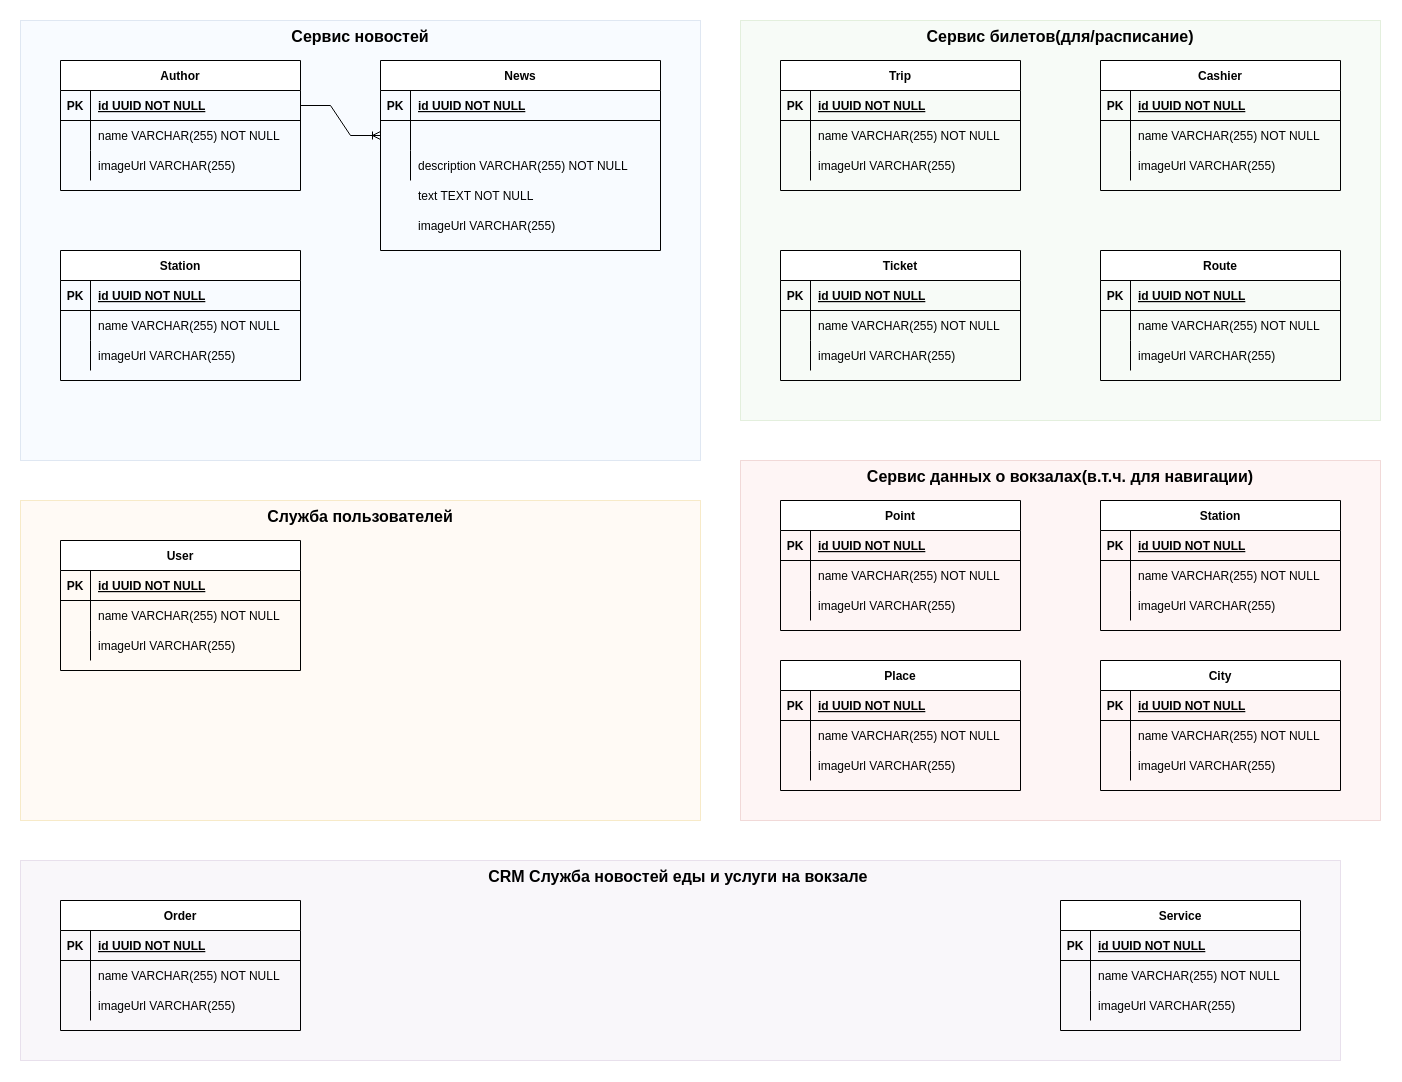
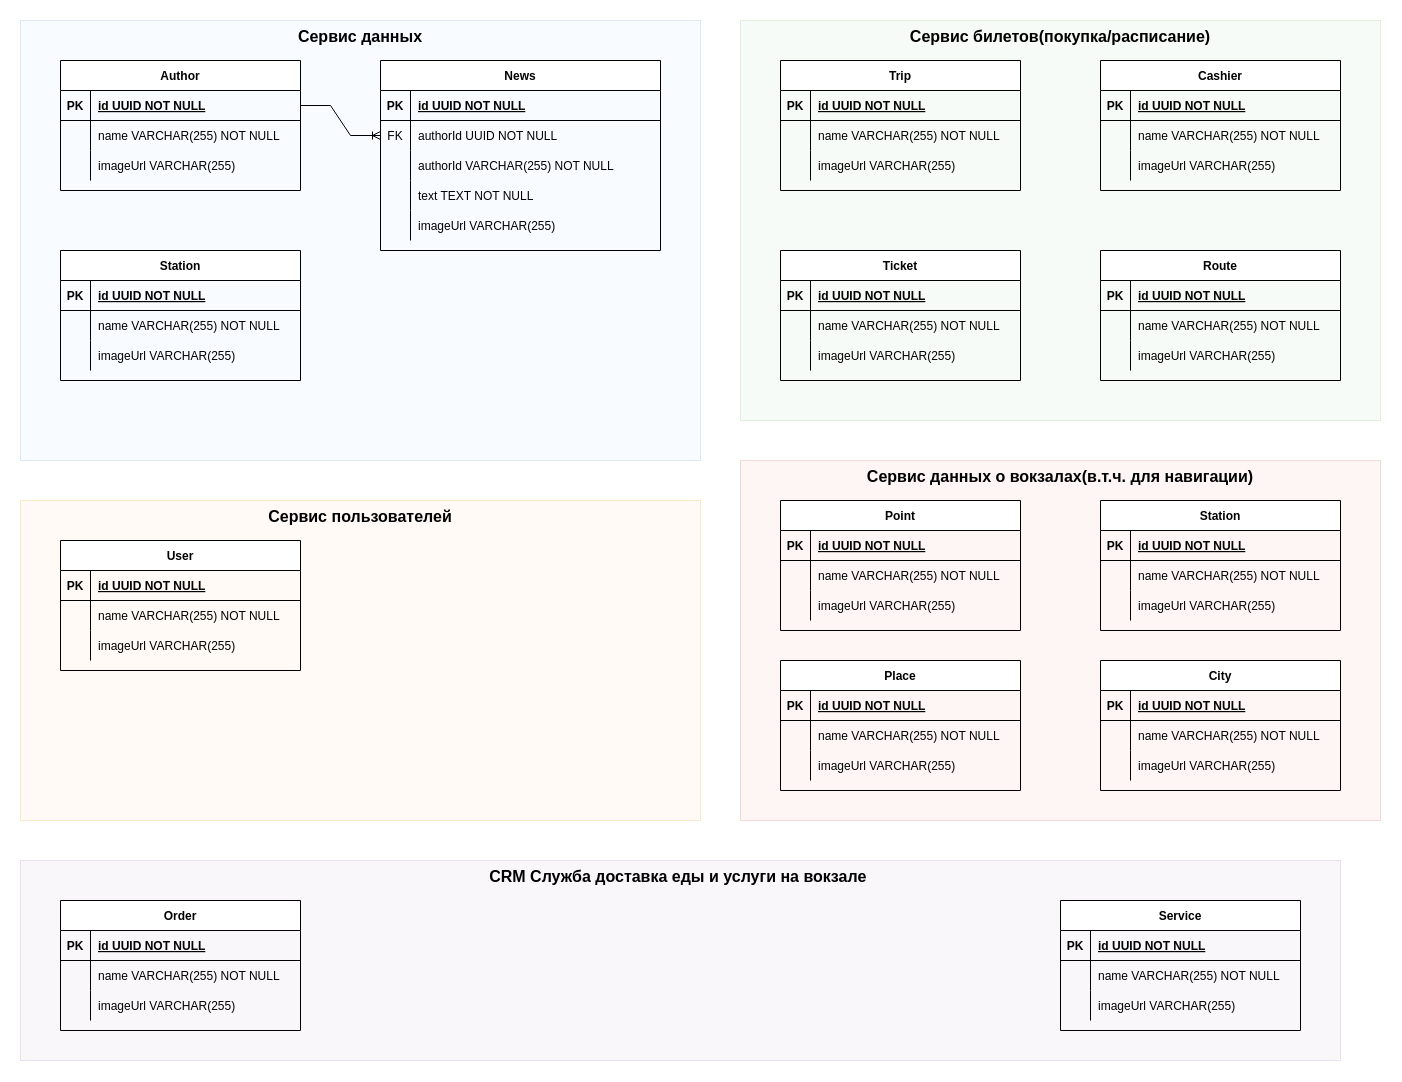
- <mxCell id="2" value="&lt;b&gt;&lt;font style=&quot;font-size: 16px;&quot;&gt;Сервис новостей&lt;/font&gt;&lt;/b&gt;" style="rounded=0;whiteSpace=wrap;html=1;fillColor=#dae8fc;strokeColor=#6c8ebf;opacity=20;verticalAlign=top;" parent="1" vertex="1"><mxGeometry x="20" y="20" width="680" height="440" as="geometry" /></mxCell>
+ <mxCell id="2" value="&lt;b&gt;&lt;font style=&quot;font-size: 16px;&quot;&gt;Сервис данных&lt;/font&gt;&lt;/b&gt;" style="rounded=0;whiteSpace=wrap;html=1;fillColor=#dae8fc;strokeColor=#6c8ebf;opacity=20;verticalAlign=top;" parent="1" vertex="1"><mxGeometry x="20" y="20" width="680" height="440" as="geometry" /></mxCell>
- <mxCell id="30" value="&lt;span&gt;&lt;font&gt;Сервис билетов(для/расписание)&lt;/font&gt;&lt;/span&gt;" style="rounded=0;whiteSpace=wrap;html=1;verticalAlign=top;fillColor=#d5e8d4;strokeColor=#82b366;opacity=20;fontStyle=1;fontSize=16;" parent="1" vertex="1"><mxGeometry x="740" y="20" width="640" height="400" as="geometry" /></mxCell>
+ <mxCell id="30" value="&lt;span&gt;&lt;font&gt;Сервис билетов(покупка/расписание)&lt;/font&gt;&lt;/span&gt;" style="rounded=0;whiteSpace=wrap;html=1;verticalAlign=top;fillColor=#d5e8d4;strokeColor=#82b366;opacity=20;fontStyle=1;fontSize=16;" parent="1" vertex="1"><mxGeometry x="740" y="20" width="640" height="400" as="geometry" /></mxCell>
+ <mxCell id="18" value="FK" style="shape=partialRectangle;overflow=hidden;connectable=0;fillColor=none;top=0;left=0;bottom=0;right=0;" parent="17" vertex="1"><mxGeometry width="30" height="30" as="geometry"><mxRectangle width="30" height="30" as="alternateBounds" /></mxGeometry></mxCell>
+ <mxCell id="19" value="authorId UUID NOT NULL" style="shape=partialRectangle;overflow=hidden;connectable=0;fillColor=none;top=0;left=0;bottom=0;right=0;align=left;spacingLeft=6;" parent="17" vertex="1"><mxGeometry x="30" width="250" height="30" as="geometry"><mxRectangle width="250" height="30" as="alternateBounds" /></mxGeometry></mxCell>
- <mxCell id="22" value="description VARCHAR(255) NOT NULL" style="shape=partialRectangle;connectable=0;fillColor=none;top=0;left=0;bottom=0;right=0;align=left;spacingLeft=6;overflow=hidden;" parent="20" vertex="1"><mxGeometry x="30" width="250" height="30" as="geometry"><mxRectangle width="250" height="30" as="alternateBounds" /></mxGeometry></mxCell>
+ <mxCell id="22" value="authorId VARCHAR(255) NOT NULL" style="shape=partialRectangle;connectable=0;fillColor=none;top=0;left=0;bottom=0;right=0;align=left;spacingLeft=6;overflow=hidden;" parent="20" vertex="1"><mxGeometry x="30" width="250" height="30" as="geometry"><mxRectangle width="250" height="30" as="alternateBounds" /></mxGeometry></mxCell>
- <mxCell id="31" value="&lt;span&gt;&lt;font&gt;Служба пользователей&lt;/font&gt;&lt;/span&gt;" style="rounded=0;whiteSpace=wrap;html=1;fillColor=#ffe6cc;strokeColor=#d79b00;opacity=20;fontStyle=1;fontSize=16;verticalAlign=top;" parent="1" vertex="1"><mxGeometry x="20" y="500" width="680" height="320" as="geometry" /></mxCell>
+ <mxCell id="31" value="&lt;span&gt;&lt;font&gt;Сервис пользователей&lt;/font&gt;&lt;/span&gt;" style="rounded=0;whiteSpace=wrap;html=1;fillColor=#ffe6cc;strokeColor=#d79b00;opacity=20;fontStyle=1;fontSize=16;verticalAlign=top;" parent="1" vertex="1"><mxGeometry x="20" y="500" width="680" height="320" as="geometry" /></mxCell>
- <mxCell id="33" value="&lt;span&gt;&lt;font&gt;CRM&amp;nbsp;&lt;/font&gt;&lt;/span&gt;&lt;span&gt;&lt;span&gt;Служба новостей еды и услуги на вокзале&amp;nbsp;&lt;/span&gt;&lt;/span&gt;" style="rounded=0;whiteSpace=wrap;html=1;fillColor=#e1d5e7;strokeColor=#9673a6;opacity=20;horizontal=1;fontStyle=1;fontSize=16;verticalAlign=top;" parent="1" vertex="1"><mxGeometry x="20" y="860" width="1320" height="200" as="geometry" /></mxCell>
+ <mxCell id="33" value="&lt;span&gt;&lt;font&gt;CRM&amp;nbsp;&lt;/font&gt;&lt;/span&gt;&lt;span&gt;&lt;span&gt;Служба доставка еды и услуги на вокзале&amp;nbsp;&lt;/span&gt;&lt;/span&gt;" style="rounded=0;whiteSpace=wrap;html=1;fillColor=#e1d5e7;strokeColor=#9673a6;opacity=20;horizontal=1;fontStyle=1;fontSize=16;verticalAlign=top;" parent="1" vertex="1"><mxGeometry x="20" y="860" width="1320" height="200" as="geometry" /></mxCell>
